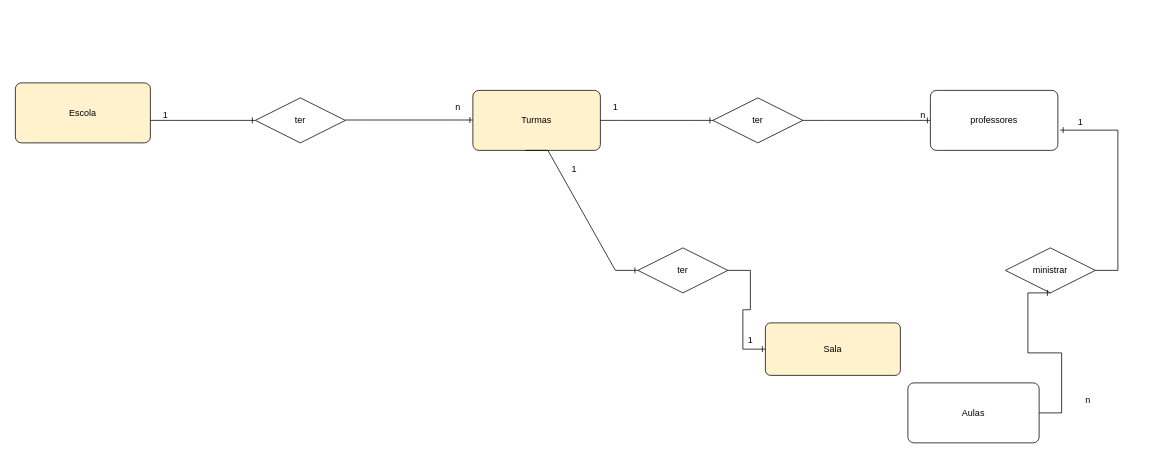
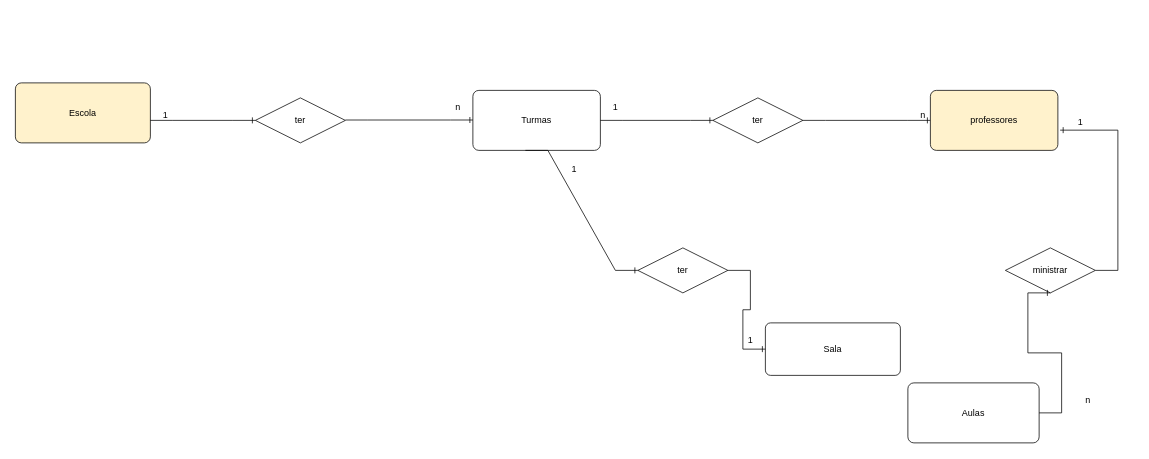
- <mxCell id="2" value="Turmas" style="rounded=1;arcSize=10;whiteSpace=wrap;html=1;align=center;fillColor=#fff2cc;" parent="1" vertex="1"><mxGeometry x="630" y="120" width="170" height="80" as="geometry" /></mxCell>
+ <mxCell id="2" value="Turmas" style="rounded=1;arcSize=10;whiteSpace=wrap;html=1;align=center;" parent="1" vertex="1"><mxGeometry x="630" y="120" width="170" height="80" as="geometry" /></mxCell>
- <mxCell id="12" value="professores" style="rounded=1;arcSize=10;whiteSpace=wrap;html=1;align=center;" parent="1" vertex="1"><mxGeometry x="1240" y="120" width="170" height="80" as="geometry" /></mxCell>
+ <mxCell id="12" value="professores" style="rounded=1;arcSize=10;whiteSpace=wrap;html=1;align=center;fillColor=#fff2cc;" parent="1" vertex="1"><mxGeometry x="1240" y="120" width="170" height="80" as="geometry" /></mxCell>
- <mxCell id="4" value="Sala" style="rounded=1;arcSize=10;whiteSpace=wrap;html=1;align=center;fillColor=#fff2cc;" parent="1" vertex="1"><mxGeometry x="1020" y="430" width="180" height="70" as="geometry" /></mxCell>
+ <mxCell id="4" value="Sala" style="rounded=1;arcSize=10;whiteSpace=wrap;html=1;align=center;" parent="1" vertex="1"><mxGeometry x="1020" y="430" width="180" height="70" as="geometry" /></mxCell>
